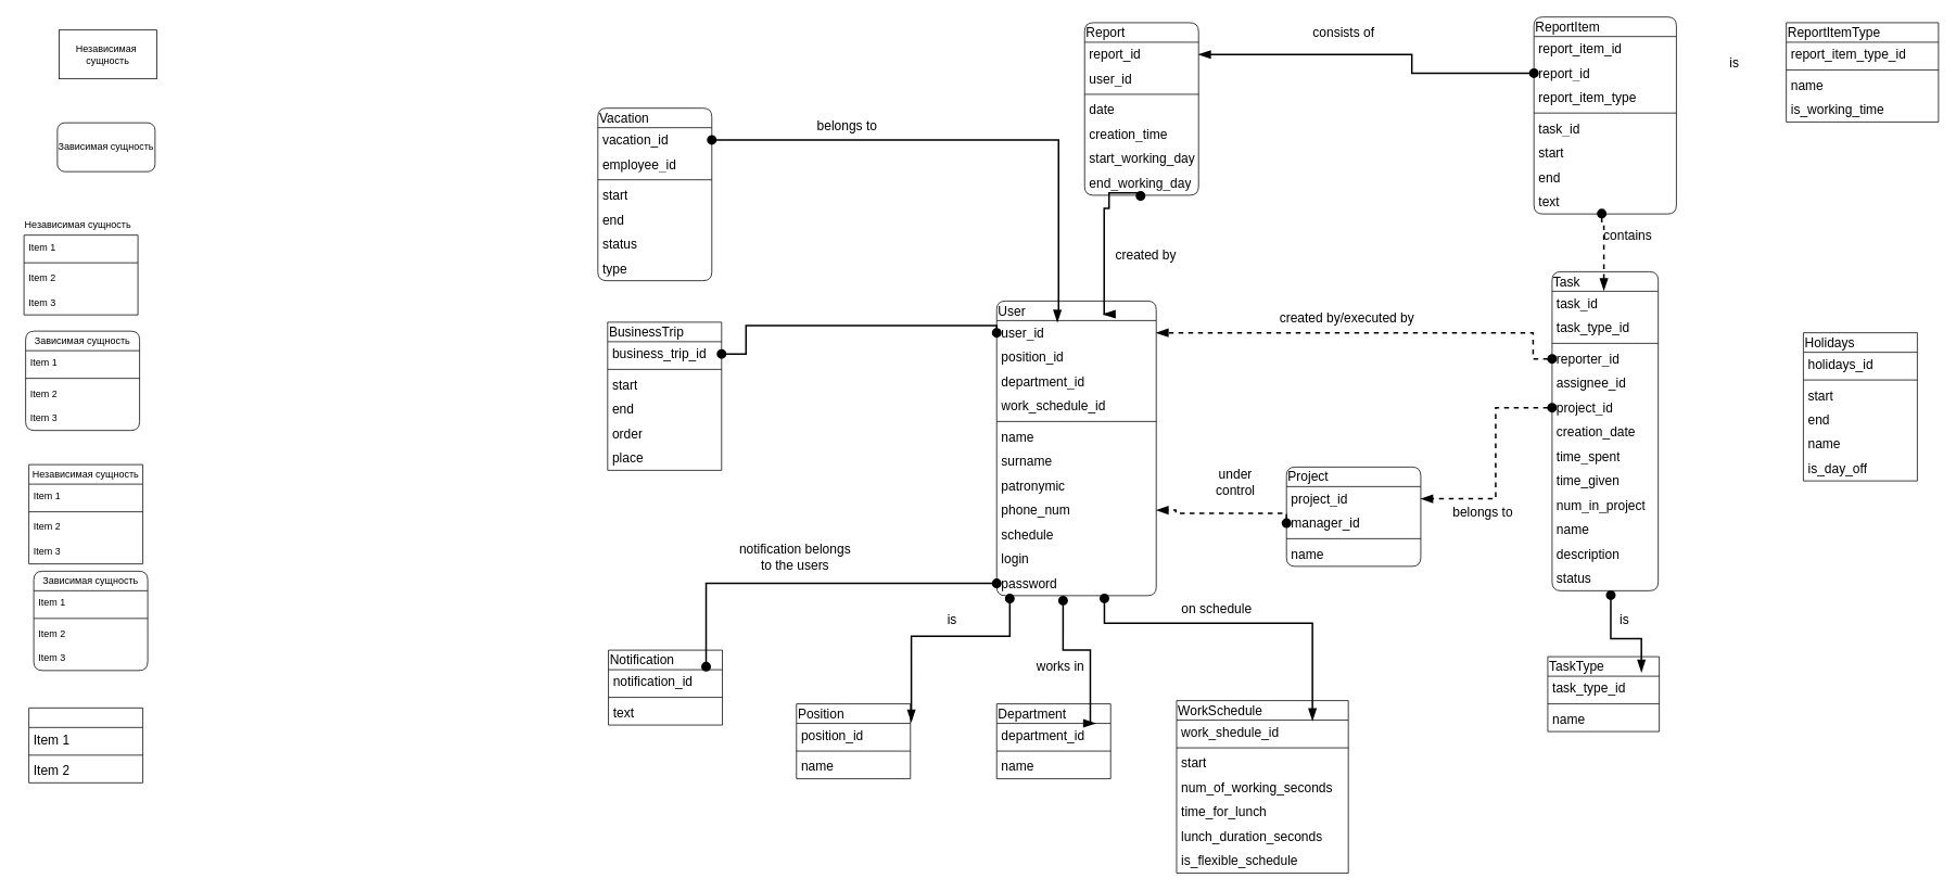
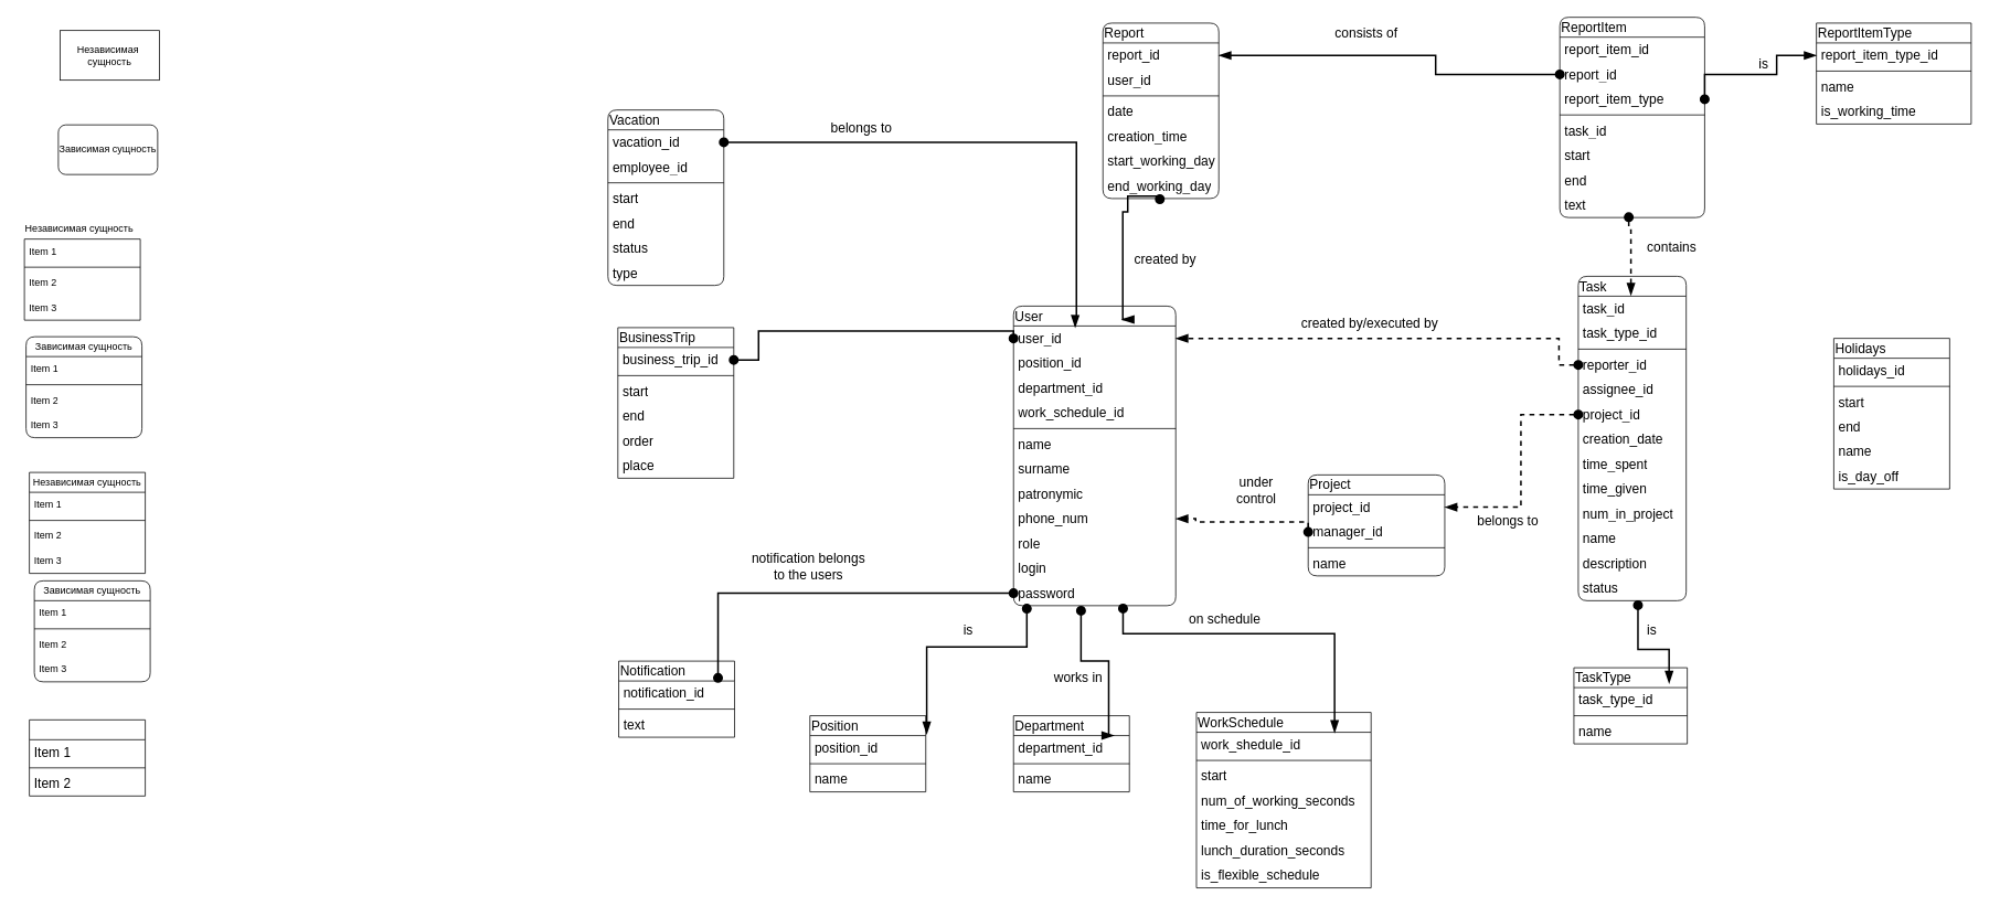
+ <mxCell id="140" value="" style="endArrow=blockThin;html=1;fontFamily=Helvetica;fontSize=12;fontColor=default;strokeColor=default;startArrow=oval;startFill=1;endFill=1;strokeWidth=2;edgeStyle=orthogonalEdgeStyle;sourcePerimeterSpacing=0;targetPerimeterSpacing=0;endSize=10;startSize=10;exitX=1;exitY=0.5;exitDx=0;exitDy=0;entryX=0;entryY=0.5;entryDx=0;entryDy=0;rounded=0;" parent="1" source="113" target="120" edge="1"><mxGeometry width="50" height="50" relative="1" as="geometry"><mxPoint x="1951" y="-157" as="sourcePoint" /><mxPoint x="2146" y="-31" as="targetPoint" /><Array as="points"><mxPoint x="2059" y="89" /><mxPoint x="2146" y="89" /><mxPoint x="2146" y="66" /></Array></mxGeometry></mxCell>
- <mxCell id="145" value="&lt;font style=&quot;font-size: 16px;&quot;&gt;contains&lt;/font&gt;" style="text;html=1;align=center;verticalAlign=middle;resizable=0;points=[];autosize=1;strokeColor=none;fillColor=none;fontSize=12;fontFamily=Helvetica;fontColor=default;" parent="1" vertex="1"><mxGeometry x="1960" y="272" width="78" height="31" as="geometry" /></mxCell>
+ <mxCell id="145" value="&lt;font style=&quot;font-size: 16px;&quot;&gt;contains&lt;/font&gt;" style="text;html=1;align=center;verticalAlign=middle;resizable=0;points=[];autosize=1;strokeColor=none;fillColor=none;fontSize=12;fontFamily=Helvetica;fontColor=default;" parent="1" vertex="1"><mxGeometry x="1980" y="282" width="78" height="31" as="geometry" /></mxCell>
- <mxCell id="56" value="schedule" style="text;strokeColor=none;fillColor=none;align=left;verticalAlign=middle;spacingLeft=4;spacingRight=4;overflow=hidden;points=[[0,0.5],[1,0.5]];portConstraint=eastwest;rotatable=0;whiteSpace=wrap;html=1;fontSize=16;" parent="46" vertex="1"><mxGeometry y="272" width="196" height="30" as="geometry" /></mxCell>
+ <mxCell id="56" value="role" style="text;strokeColor=none;fillColor=none;align=left;verticalAlign=middle;spacingLeft=4;spacingRight=4;overflow=hidden;points=[[0,0.5],[1,0.5]];portConstraint=eastwest;rotatable=0;whiteSpace=wrap;html=1;fontSize=16;" parent="46" vertex="1"><mxGeometry y="272" width="196" height="30" as="geometry" /></mxCell>
- <mxCell id="129" value="&lt;font style=&quot;font-size: 16px;&quot;&gt;on schedule&lt;/font&gt;" style="text;html=1;align=center;verticalAlign=middle;resizable=0;points=[];autosize=1;strokeColor=none;fillColor=none;fontSize=12;fontFamily=Helvetica;fontColor=default;" parent="1" vertex="1"><mxGeometry x="1442" y="731" width="104" height="31" as="geometry" /></mxCell>
+ <mxCell id="129" value="&lt;font style=&quot;font-size: 16px;&quot;&gt;on schedule&lt;/font&gt;" style="text;html=1;align=center;verticalAlign=middle;resizable=0;points=[];autosize=1;strokeColor=none;fillColor=none;fontSize=12;fontFamily=Helvetica;fontColor=default;" parent="1" vertex="1"><mxGeometry x="1427" y="731" width="104" height="31" as="geometry" /></mxCell>
